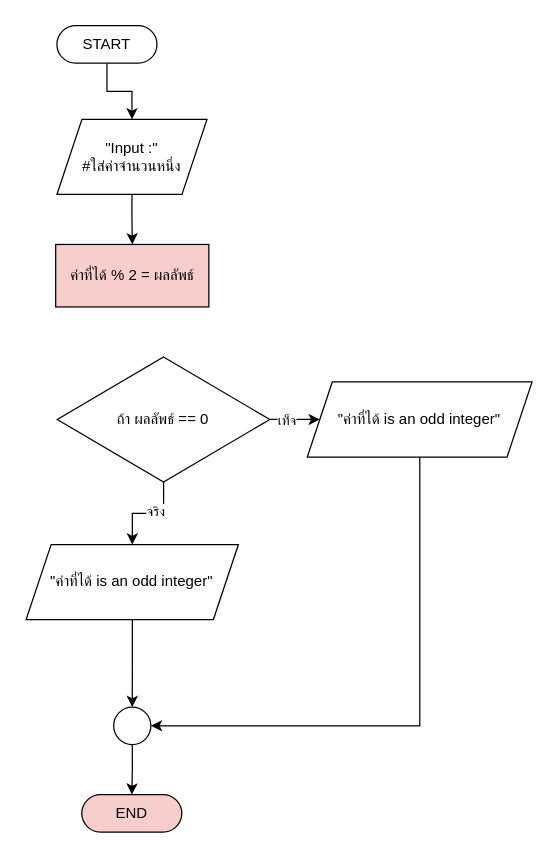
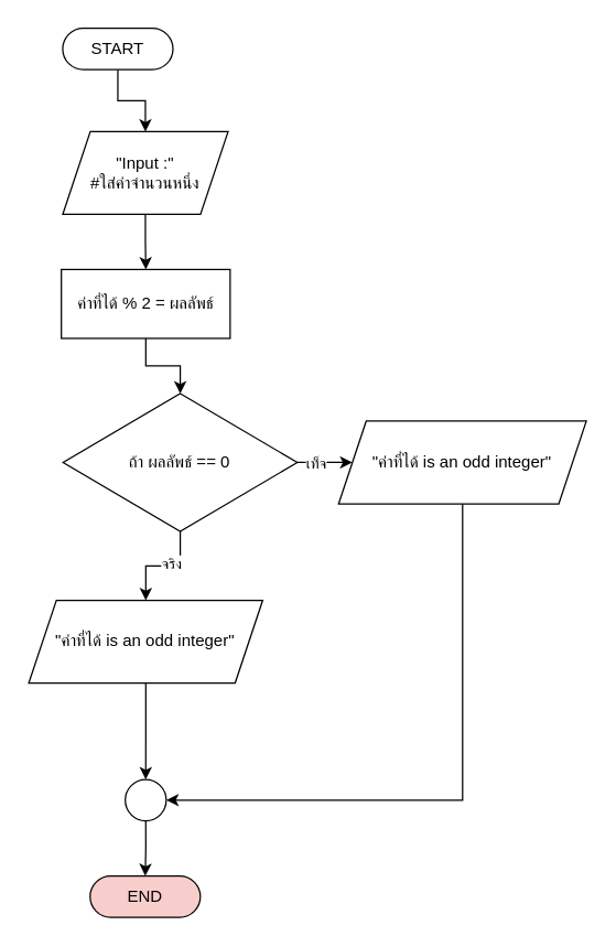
- <mxCell id="12" value="ค่าที่ได้ % 2 = ผลลัพธ์" style="rounded=1;whiteSpace=wrap;html=1;arcSize=0;fillColor=#f8cecc;" vertex="1" parent="1"><mxGeometry x="44" y="195" width="122.5" height="50" as="geometry" /></mxCell>
+ <mxCell id="12" value="ค่าที่ได้ % 2 = ผลลัพธ์" style="rounded=1;whiteSpace=wrap;html=1;arcSize=0;" vertex="1" parent="1"><mxGeometry x="44" y="195" width="122.5" height="50" as="geometry" /></mxCell>
+ <mxCell id="11" value="" style="edgeStyle=orthogonalEdgeStyle;rounded=0;orthogonalLoop=1;jettySize=auto;html=1;" edge="1" parent="1" source="12" target="10"><mxGeometry relative="1" as="geometry" /></mxCell>
